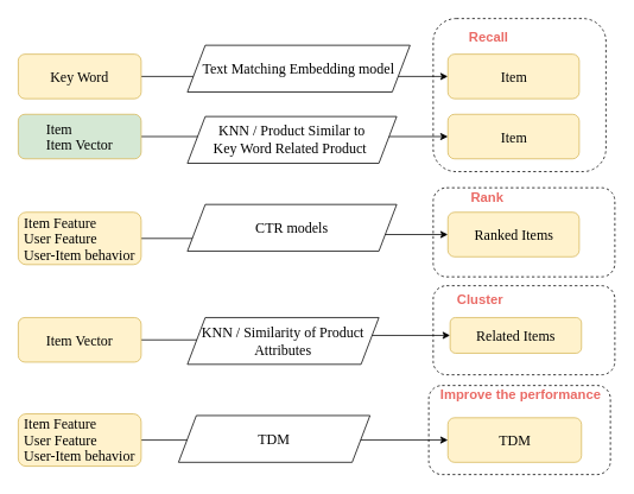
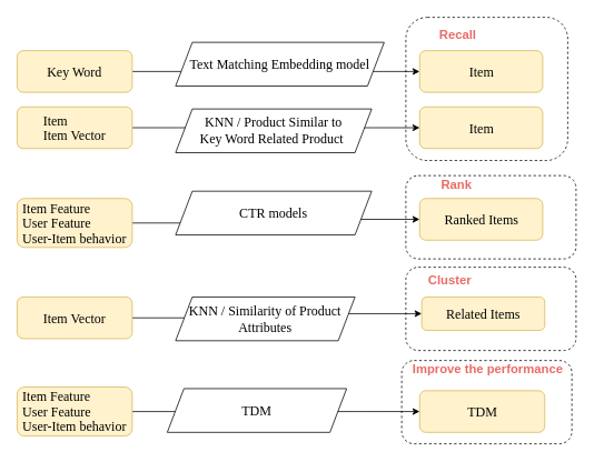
- <mxCell id="21" value="&lt;p style=&quot;line-height: normal ; margin-top: 0pt ; margin-bottom: 0pt ; margin-left: 0in ; text-align: left ; direction: ltr ; unicode-bidi: embed ; word-break: normal&quot;&gt;&lt;span style=&quot;font-size: 12pt ; font-family: &amp;#34;calibri&amp;#34;&quot;&gt;Item&lt;/span&gt;&lt;/p&gt;&lt;p style=&quot;line-height: normal ; margin-top: 0pt ; margin-bottom: 0pt ; margin-left: 0in ; text-align: left ; direction: ltr ; unicode-bidi: embed ; word-break: normal&quot;&gt;&lt;span style=&quot;font-size: 12pt ; font-family: &amp;#34;calibri&amp;#34;&quot;&gt;Item Vector&lt;/span&gt;&lt;/p&gt;" style="rounded=1;whiteSpace=wrap;html=1;fontSize=12;glass=0;strokeWidth=1;shadow=0;fillColor=#d5e8d4;strokeColor=#d6b656;" vertex="1" parent="1"><mxGeometry x="20" y="127.5" width="138" height="50" as="geometry" /></mxCell>
+ <mxCell id="21" value="&lt;p style=&quot;line-height: normal ; margin-top: 0pt ; margin-bottom: 0pt ; margin-left: 0in ; text-align: left ; direction: ltr ; unicode-bidi: embed ; word-break: normal&quot;&gt;&lt;span style=&quot;font-size: 12pt ; font-family: &amp;#34;calibri&amp;#34;&quot;&gt;Item&lt;/span&gt;&lt;/p&gt;&lt;p style=&quot;line-height: normal ; margin-top: 0pt ; margin-bottom: 0pt ; margin-left: 0in ; text-align: left ; direction: ltr ; unicode-bidi: embed ; word-break: normal&quot;&gt;&lt;span style=&quot;font-size: 12pt ; font-family: &amp;#34;calibri&amp;#34;&quot;&gt;Item Vector&lt;/span&gt;&lt;/p&gt;" style="rounded=1;whiteSpace=wrap;html=1;fontSize=12;glass=0;strokeWidth=1;shadow=0;fillColor=#fff2cc;strokeColor=#d6b656;" vertex="1" parent="1"><mxGeometry x="20" y="127.5" width="138" height="50" as="geometry" /></mxCell>
